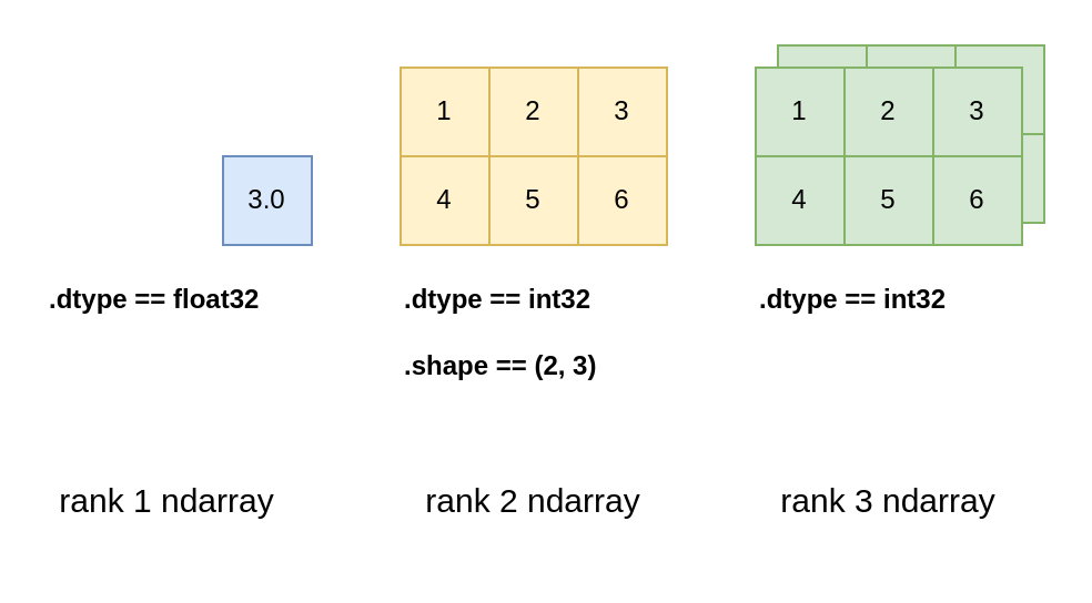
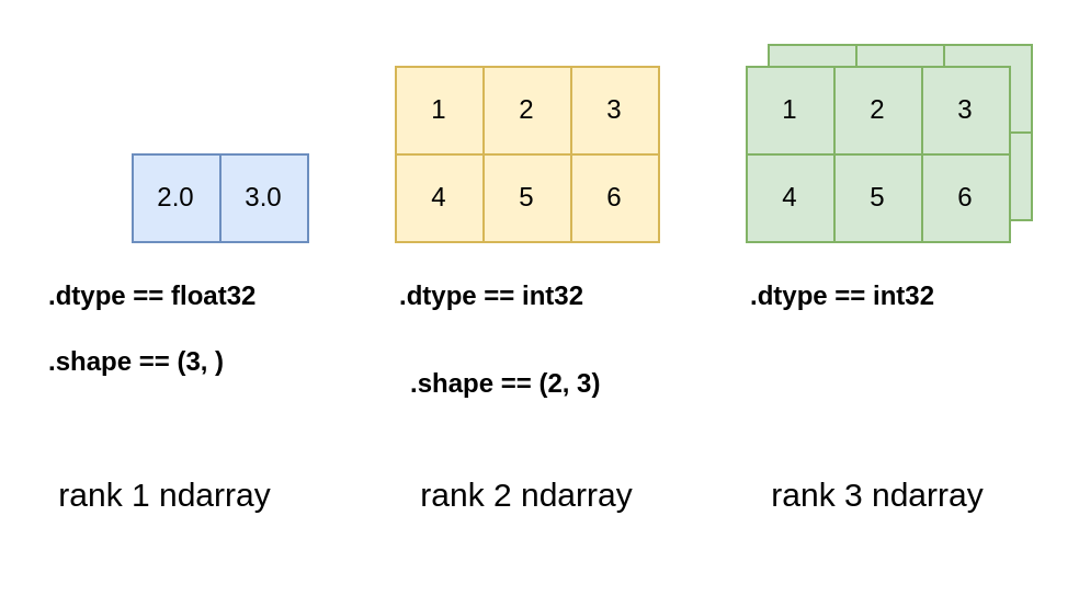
+ <mxCell id="8" value="2.0" style="text;html=1;strokeColor=#6c8ebf;fillColor=#dae8fc;align=center;verticalAlign=middle;whiteSpace=wrap;rounded=0;" vertex="1" parent="1"><mxGeometry x="60" y="70" width="40" height="40" as="geometry" /></mxCell>
+ <mxCell id="11" value="&lt;b&gt;.shape == (3, )&lt;/b&gt;" style="text;html=1;strokeColor=none;fillColor=none;align=left;verticalAlign=middle;whiteSpace=wrap;rounded=0;" vertex="1" parent="1"><mxGeometry x="20" y="150" width="100" height="30" as="geometry" /></mxCell>
- <mxCell id="16" value="&lt;b&gt;.shape == (2, 3)&lt;/b&gt;" style="text;html=1;strokeColor=none;fillColor=none;align=left;verticalAlign=middle;whiteSpace=wrap;rounded=0;" vertex="1" parent="1"><mxGeometry x="180" y="150" width="100" height="30" as="geometry" /></mxCell>
+ <mxCell id="16" value="&lt;b&gt;.shape == (2, 3)&lt;/b&gt;" style="text;html=1;strokeColor=none;fillColor=none;align=left;verticalAlign=middle;whiteSpace=wrap;rounded=0;" vertex="1" parent="1"><mxGeometry x="185" y="160" width="100" height="30" as="geometry" /></mxCell>
